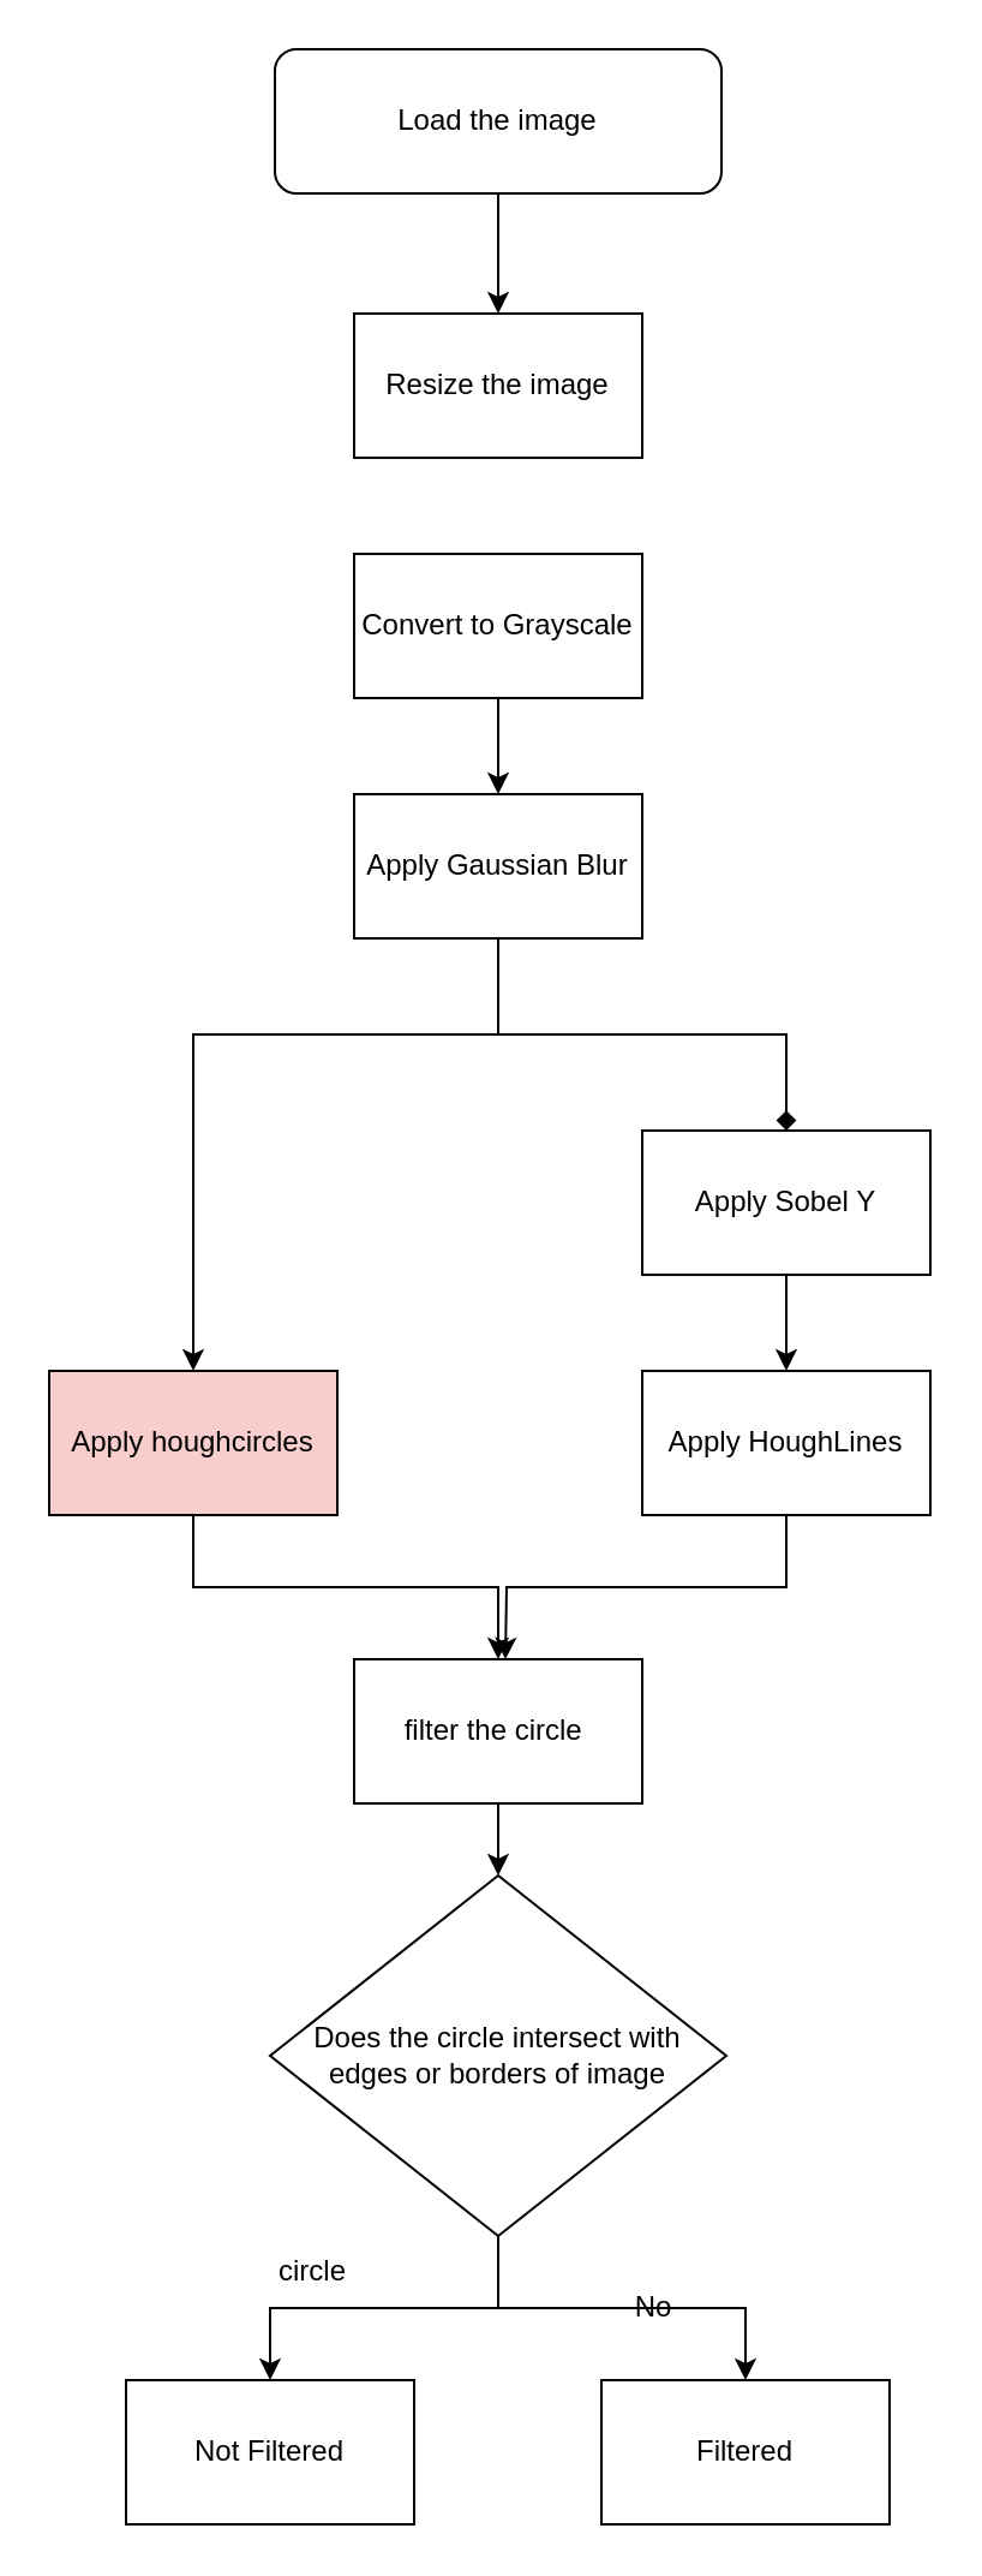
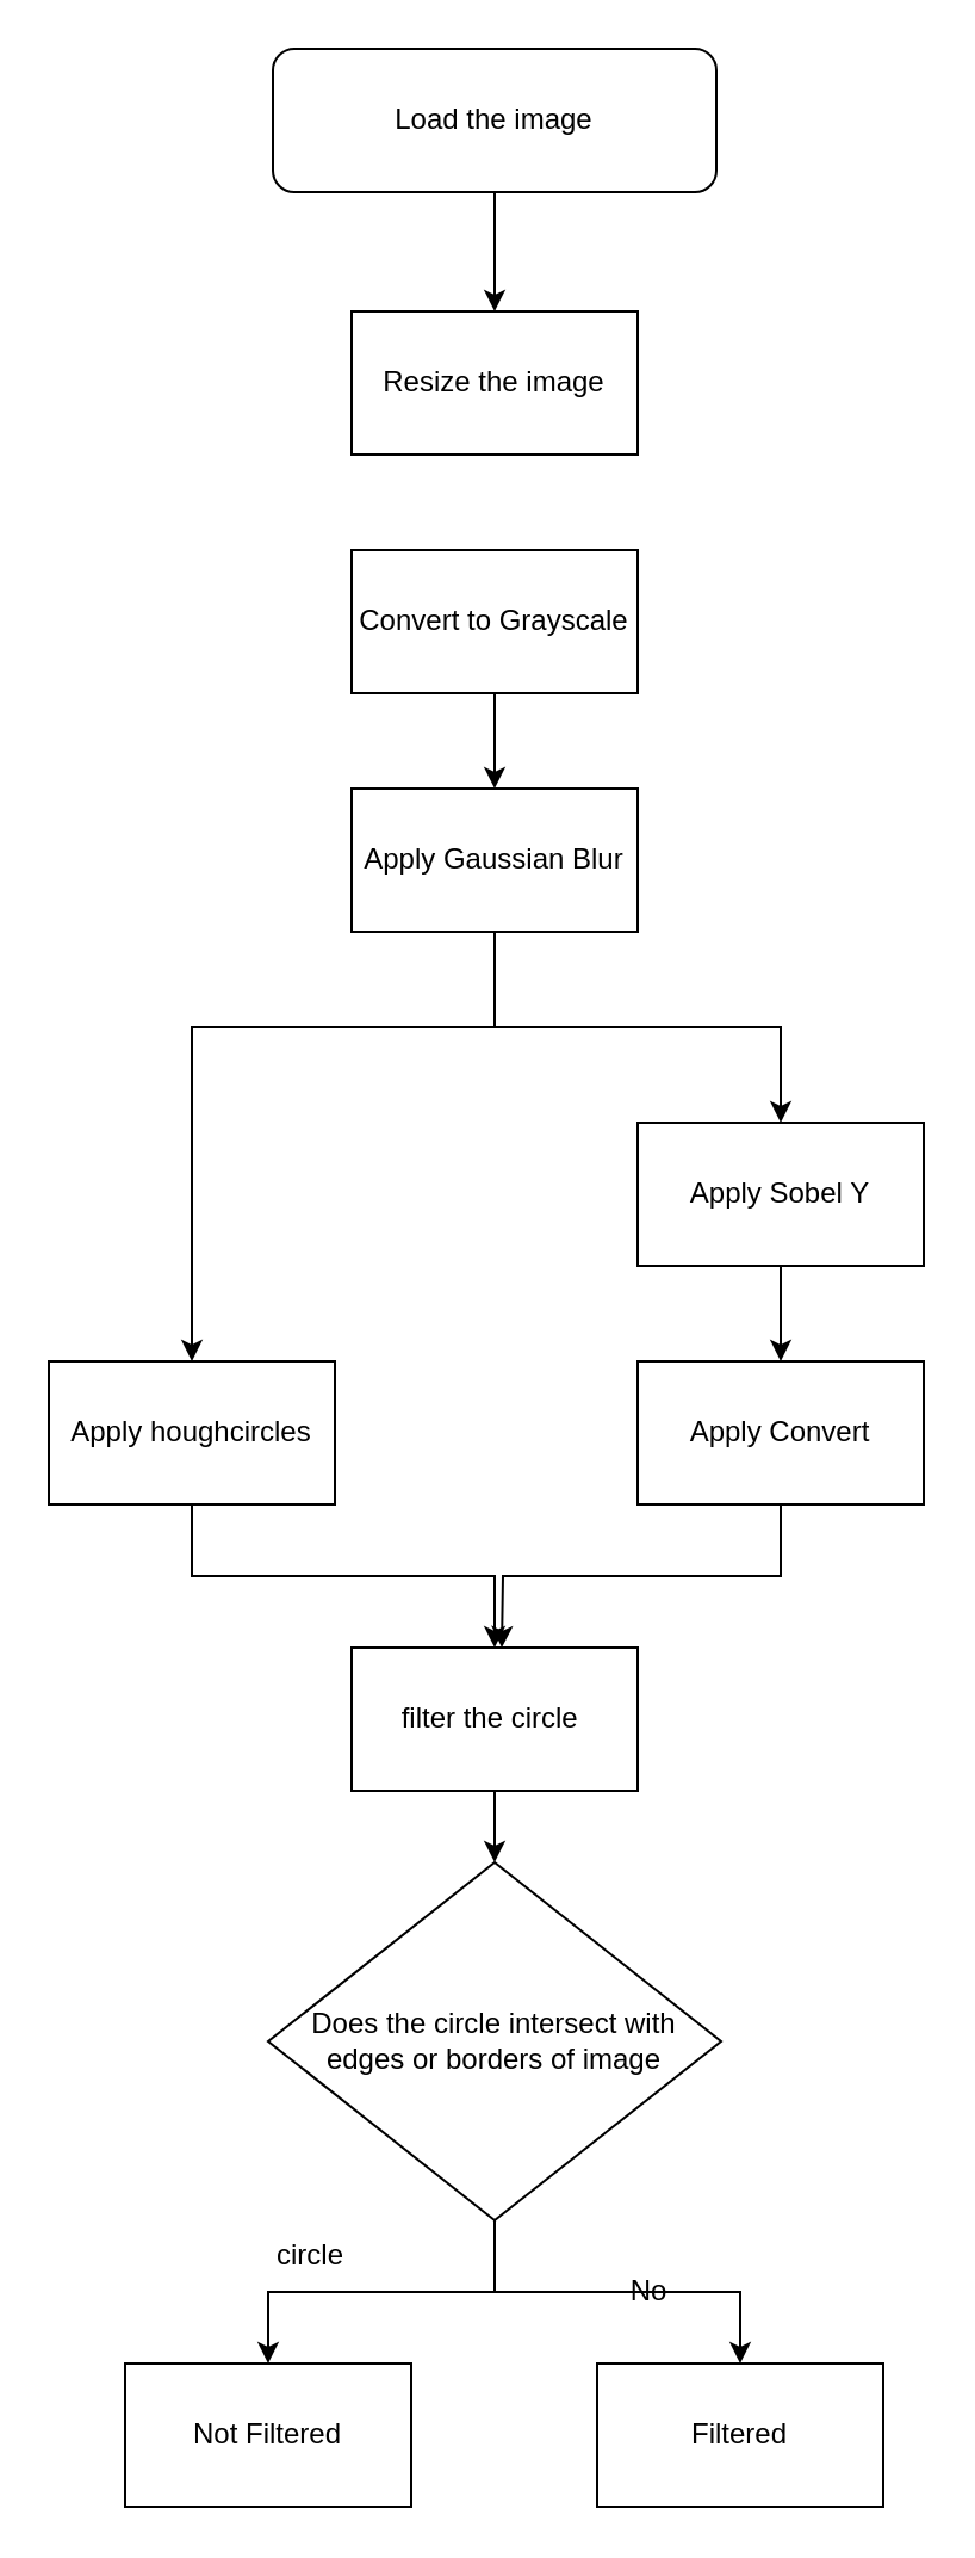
- <mxCell id="8" style="edgeStyle=orthogonalEdgeStyle;rounded=0;orthogonalLoop=1;jettySize=auto;html=1;exitX=0.5;exitY=1;exitDx=0;exitDy=0;entryX=0.5;entryY=0;entryDx=0;entryDy=0;endArrow=diamond;" edge="1" parent="1" source="9" target="13"><mxGeometry relative="1" as="geometry" /></mxCell>
+ <mxCell id="8" style="edgeStyle=orthogonalEdgeStyle;rounded=0;orthogonalLoop=1;jettySize=auto;html=1;exitX=0.5;exitY=1;exitDx=0;exitDy=0;entryX=0.5;entryY=0;entryDx=0;entryDy=0;" edge="1" parent="1" source="9" target="13"><mxGeometry relative="1" as="geometry" /></mxCell>
- <mxCell id="11" value="Apply houghcircles" style="rounded=0;whiteSpace=wrap;html=1;fillColor=#f8cecc;" vertex="1" parent="1"><mxGeometry x="20" y="570" width="120" height="60" as="geometry" /></mxCell>
+ <mxCell id="11" value="Apply houghcircles" style="rounded=0;whiteSpace=wrap;html=1;" vertex="1" parent="1"><mxGeometry x="20" y="570" width="120" height="60" as="geometry" /></mxCell>
- <mxCell id="15" value="Apply HoughLines" style="rounded=0;whiteSpace=wrap;html=1;" vertex="1" parent="1"><mxGeometry x="267" y="570" width="120" height="60" as="geometry" /></mxCell>
+ <mxCell id="15" value="Apply Convert" style="rounded=0;whiteSpace=wrap;html=1;" vertex="1" parent="1"><mxGeometry x="267" y="570" width="120" height="60" as="geometry" /></mxCell>
